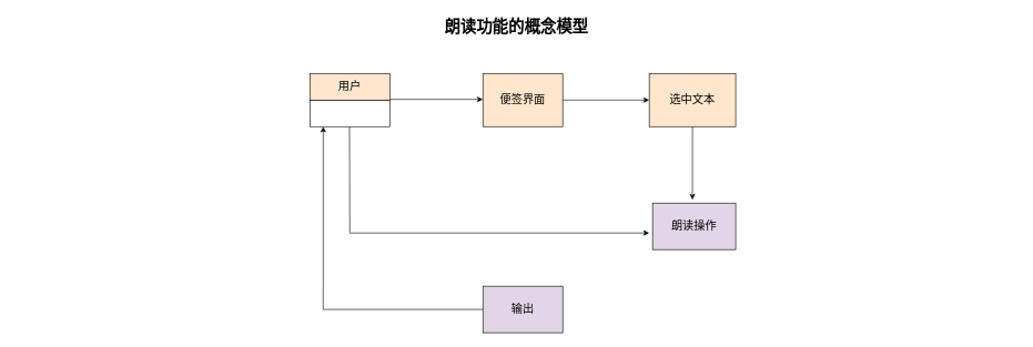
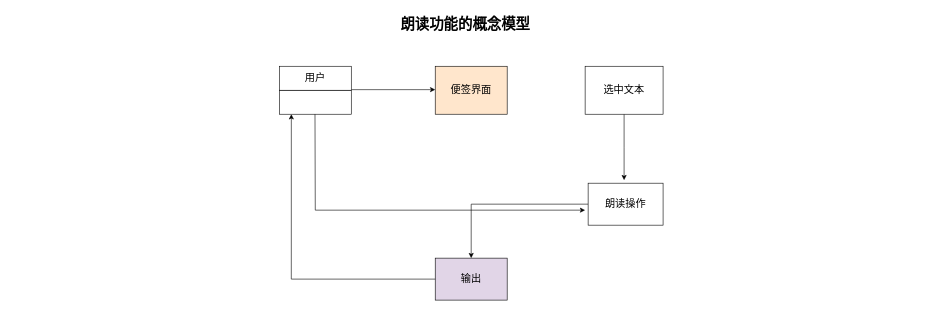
- <mxCell id="5" value="&lt;font style=&quot;font-size: 17px;&quot;&gt;用户&lt;/font&gt;" style="rounded=0;whiteSpace=wrap;html=1;fillColor=#ffe6cc;" parent="1" vertex="1"><mxGeometry x="465" y="110" width="120" height="40" as="geometry" /></mxCell>
+ <mxCell id="5" value="&lt;font style=&quot;font-size: 17px;&quot;&gt;用户&lt;/font&gt;" style="rounded=0;whiteSpace=wrap;html=1;" parent="1" vertex="1"><mxGeometry x="465" y="110" width="120" height="40" as="geometry" /></mxCell>
- <mxCell id="6" style="edgeStyle=orthogonalEdgeStyle;rounded=0;orthogonalLoop=1;jettySize=auto;html=1;entryX=0;entryY=0.5;entryDx=0;entryDy=0;" parent="1" source="7" target="9" edge="1"><mxGeometry relative="1" as="geometry"><mxPoint x="955" y="150" as="targetPoint" /></mxGeometry></mxCell>
- <mxCell id="9" value="&lt;span style=&quot;font-size: 17px;&quot;&gt;选中文本&lt;/span&gt;" style="rounded=0;whiteSpace=wrap;html=1;fillColor=#ffe6cc;" parent="1" vertex="1"><mxGeometry x="975" y="110" width="130" height="80" as="geometry" /></mxCell>
+ <mxCell id="9" value="&lt;span style=&quot;font-size: 17px;&quot;&gt;选中文本&lt;/span&gt;" style="rounded=0;whiteSpace=wrap;html=1;" parent="1" vertex="1"><mxGeometry x="975" y="110" width="130" height="80" as="geometry" /></mxCell>
+ <mxCell id="10" style="edgeStyle=orthogonalEdgeStyle;rounded=0;orthogonalLoop=1;jettySize=auto;html=1;entryX=0.5;entryY=0;entryDx=0;entryDy=0;" parent="1" source="11" target="12" edge="1"><mxGeometry relative="1" as="geometry" /></mxCell>
- <mxCell id="11" value="&lt;font style=&quot;font-size: 17px;&quot;&gt;朗读操作&lt;/font&gt;" style="rounded=0;whiteSpace=wrap;html=1;fillColor=#e1d5e7;" parent="1" vertex="1"><mxGeometry x="980" y="305" width="125" height="70" as="geometry" /></mxCell>
+ <mxCell id="11" value="&lt;font style=&quot;font-size: 17px;&quot;&gt;朗读操作&lt;/font&gt;" style="rounded=0;whiteSpace=wrap;html=1;" parent="1" vertex="1"><mxGeometry x="980" y="305" width="125" height="70" as="geometry" /></mxCell>
